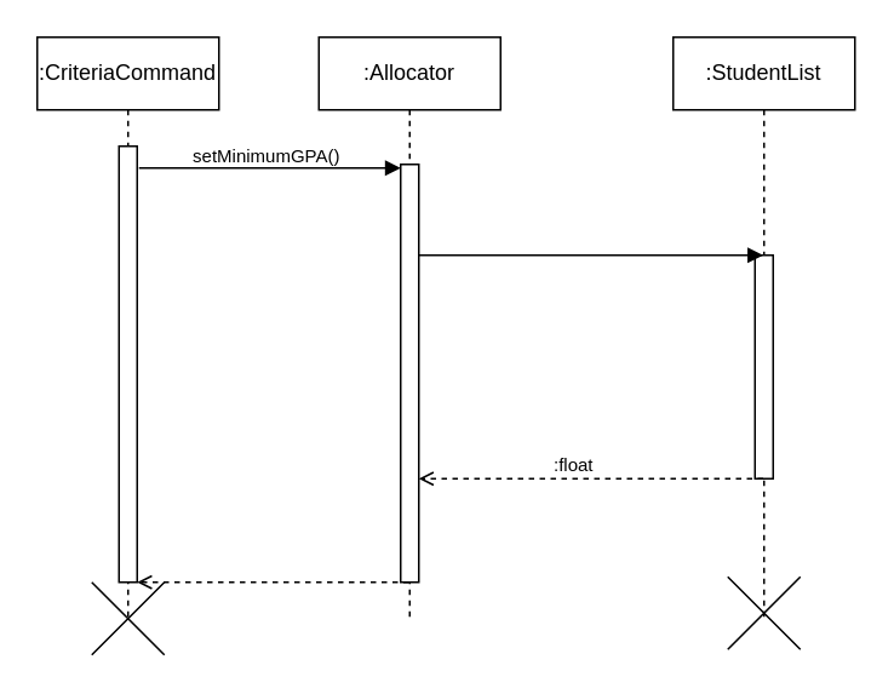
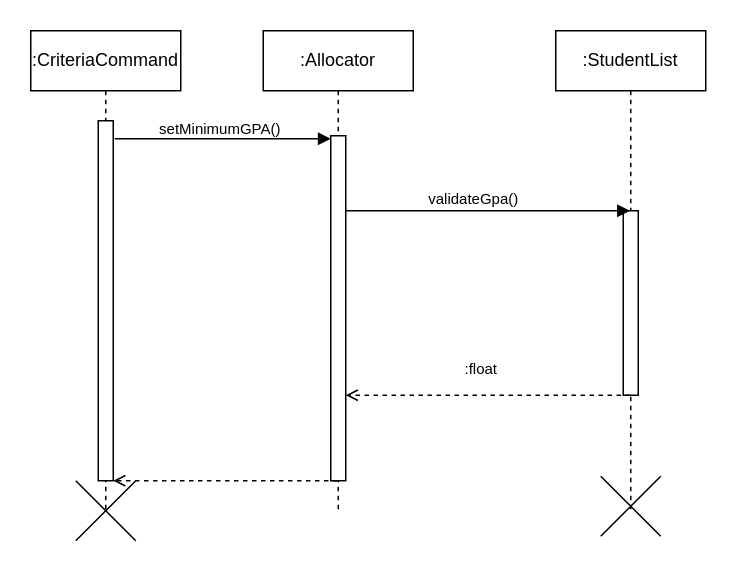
+ <mxCell id="11" value="&lt;span style=&quot;font-size: 10px;&quot;&gt;validateGpa()&lt;/span&gt;" style="text;html=1;align=center;verticalAlign=middle;resizable=0;points=[];autosize=1;strokeColor=none;fillColor=none;" parent="1" vertex="1"><mxGeometry x="275" y="117" width="80" height="30" as="geometry" /></mxCell>
- <mxCell id="16" value="&lt;span style=&quot;font-size: 10px;&quot;&gt;:float&lt;/span&gt;" style="text;html=1;align=center;verticalAlign=middle;resizable=0;points=[];autosize=1;strokeColor=none;fillColor=none;" vertex="1" parent="1"><mxGeometry x="290" y="240" width="50" height="30" as="geometry" /></mxCell>
+ <mxCell id="16" value="&lt;span style=&quot;font-size: 10px;&quot;&gt;:float&lt;/span&gt;" style="text;html=1;align=center;verticalAlign=middle;resizable=0;points=[];autosize=1;strokeColor=none;fillColor=none;" vertex="1" parent="1"><mxGeometry x="295" y="230" width="50" height="30" as="geometry" /></mxCell>
